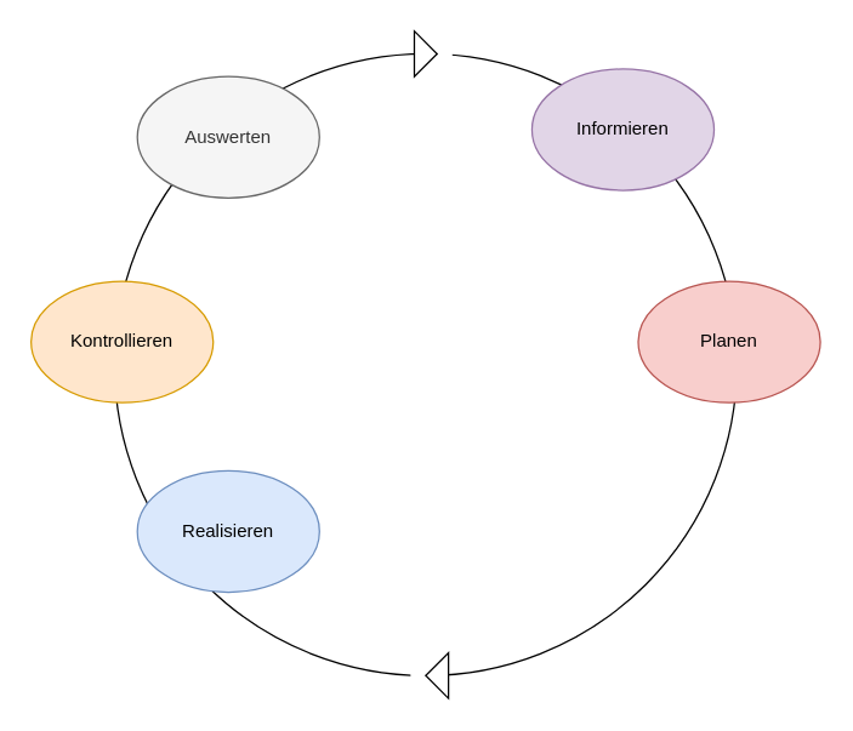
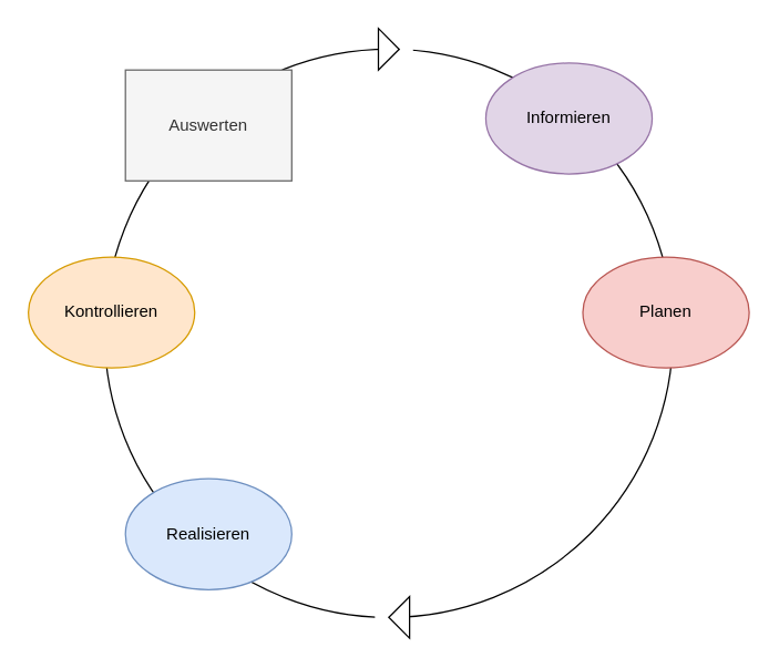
- <mxCell id="11" value="Auswerten" style="ellipse;whiteSpace=wrap;html=1;fillColor=#f5f5f5;fontColor=#333333;strokeColor=#666666;" vertex="1" parent="1"><mxGeometry x="90" y="50" width="120" height="80" as="geometry" /></mxCell>
+ <mxCell id="11" value="Auswerten" style="whiteSpace=wrap;html=1;fillColor=#f5f5f5;fontColor=#333333;strokeColor=#666666;rounded=0;" vertex="1" parent="1"><mxGeometry x="90" y="50" width="120" height="80" as="geometry" /></mxCell>
- <mxCell id="9" value="Realisieren" style="ellipse;whiteSpace=wrap;html=1;fillColor=#dae8fc;strokeColor=#6c8ebf;" vertex="1" parent="1"><mxGeometry x="90" y="310" width="120" height="80" as="geometry" /></mxCell>
+ <mxCell id="9" value="Realisieren" style="ellipse;whiteSpace=wrap;html=1;fillColor=#dae8fc;strokeColor=#6c8ebf;" vertex="1" parent="1"><mxGeometry x="90" y="345" width="120" height="80" as="geometry" /></mxCell>
